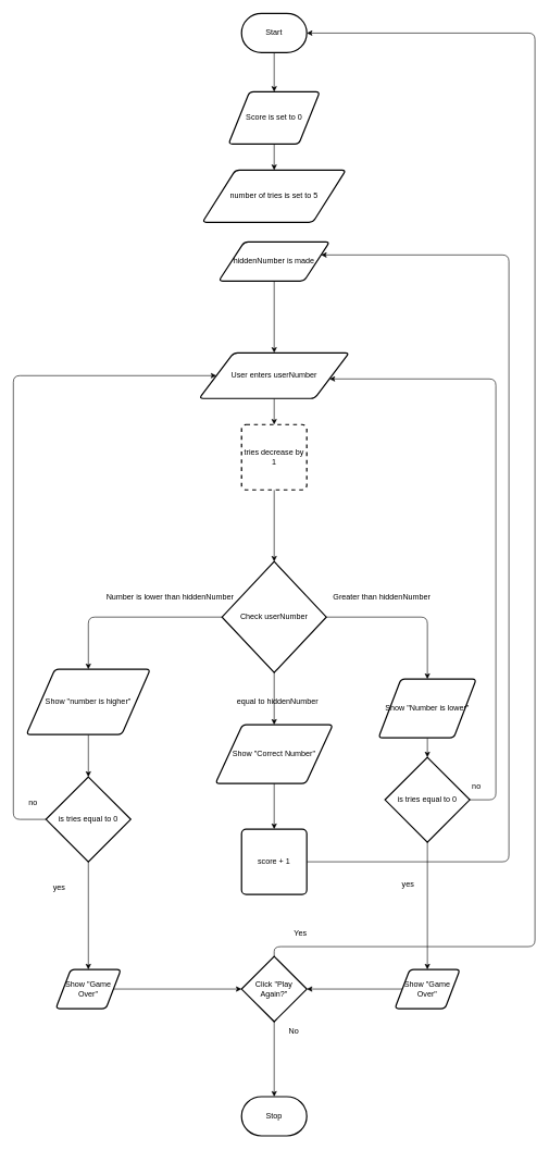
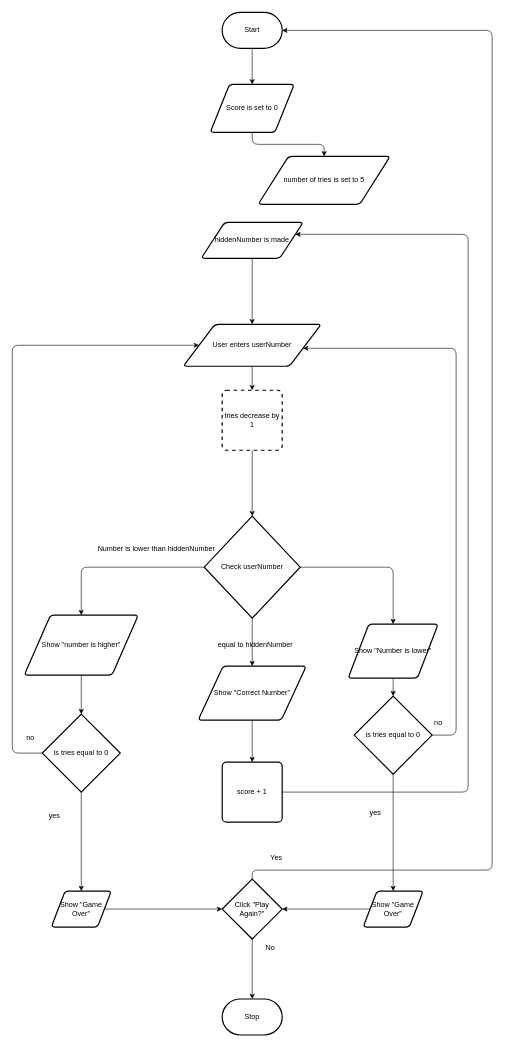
- <mxCell id="30" value="number of tries is set to 5" style="shape=parallelogram;html=1;strokeWidth=2;perimeter=parallelogramPerimeter;whiteSpace=wrap;rounded=1;arcSize=12;size=0.23;" vertex="1" parent="1"><mxGeometry x="310" y="260" width="220" height="80" as="geometry" /></mxCell>
+ <mxCell id="30" value="number of tries is set to 5" style="shape=parallelogram;html=1;strokeWidth=2;perimeter=parallelogramPerimeter;whiteSpace=wrap;rounded=1;arcSize=12;size=0.23;" vertex="1" parent="1"><mxGeometry x="430" y="260" width="220" height="80" as="geometry" /></mxCell>
- <mxCell id="13" value="Greater than hiddenNumber" style="text;html=1;align=center;verticalAlign=middle;resizable=0;points=[];autosize=1;strokeColor=none;fillColor=none;" vertex="1" parent="1"><mxGeometry x="500" y="900" width="170" height="30" as="geometry" /></mxCell>
- <mxCell id="4" value="Stop" style="strokeWidth=2;html=1;shape=mxgraph.flowchart.terminator;whiteSpace=wrap;" parent="1" vertex="1"><mxGeometry x="370" y="1680" width="100" height="60" as="geometry" /></mxCell>
+ <mxCell id="4" value="Stop" style="strokeWidth=2;html=1;shape=mxgraph.flowchart.terminator;whiteSpace=wrap;" parent="1" vertex="1"><mxGeometry x="370" y="1665" width="100" height="60" as="geometry" /></mxCell>
